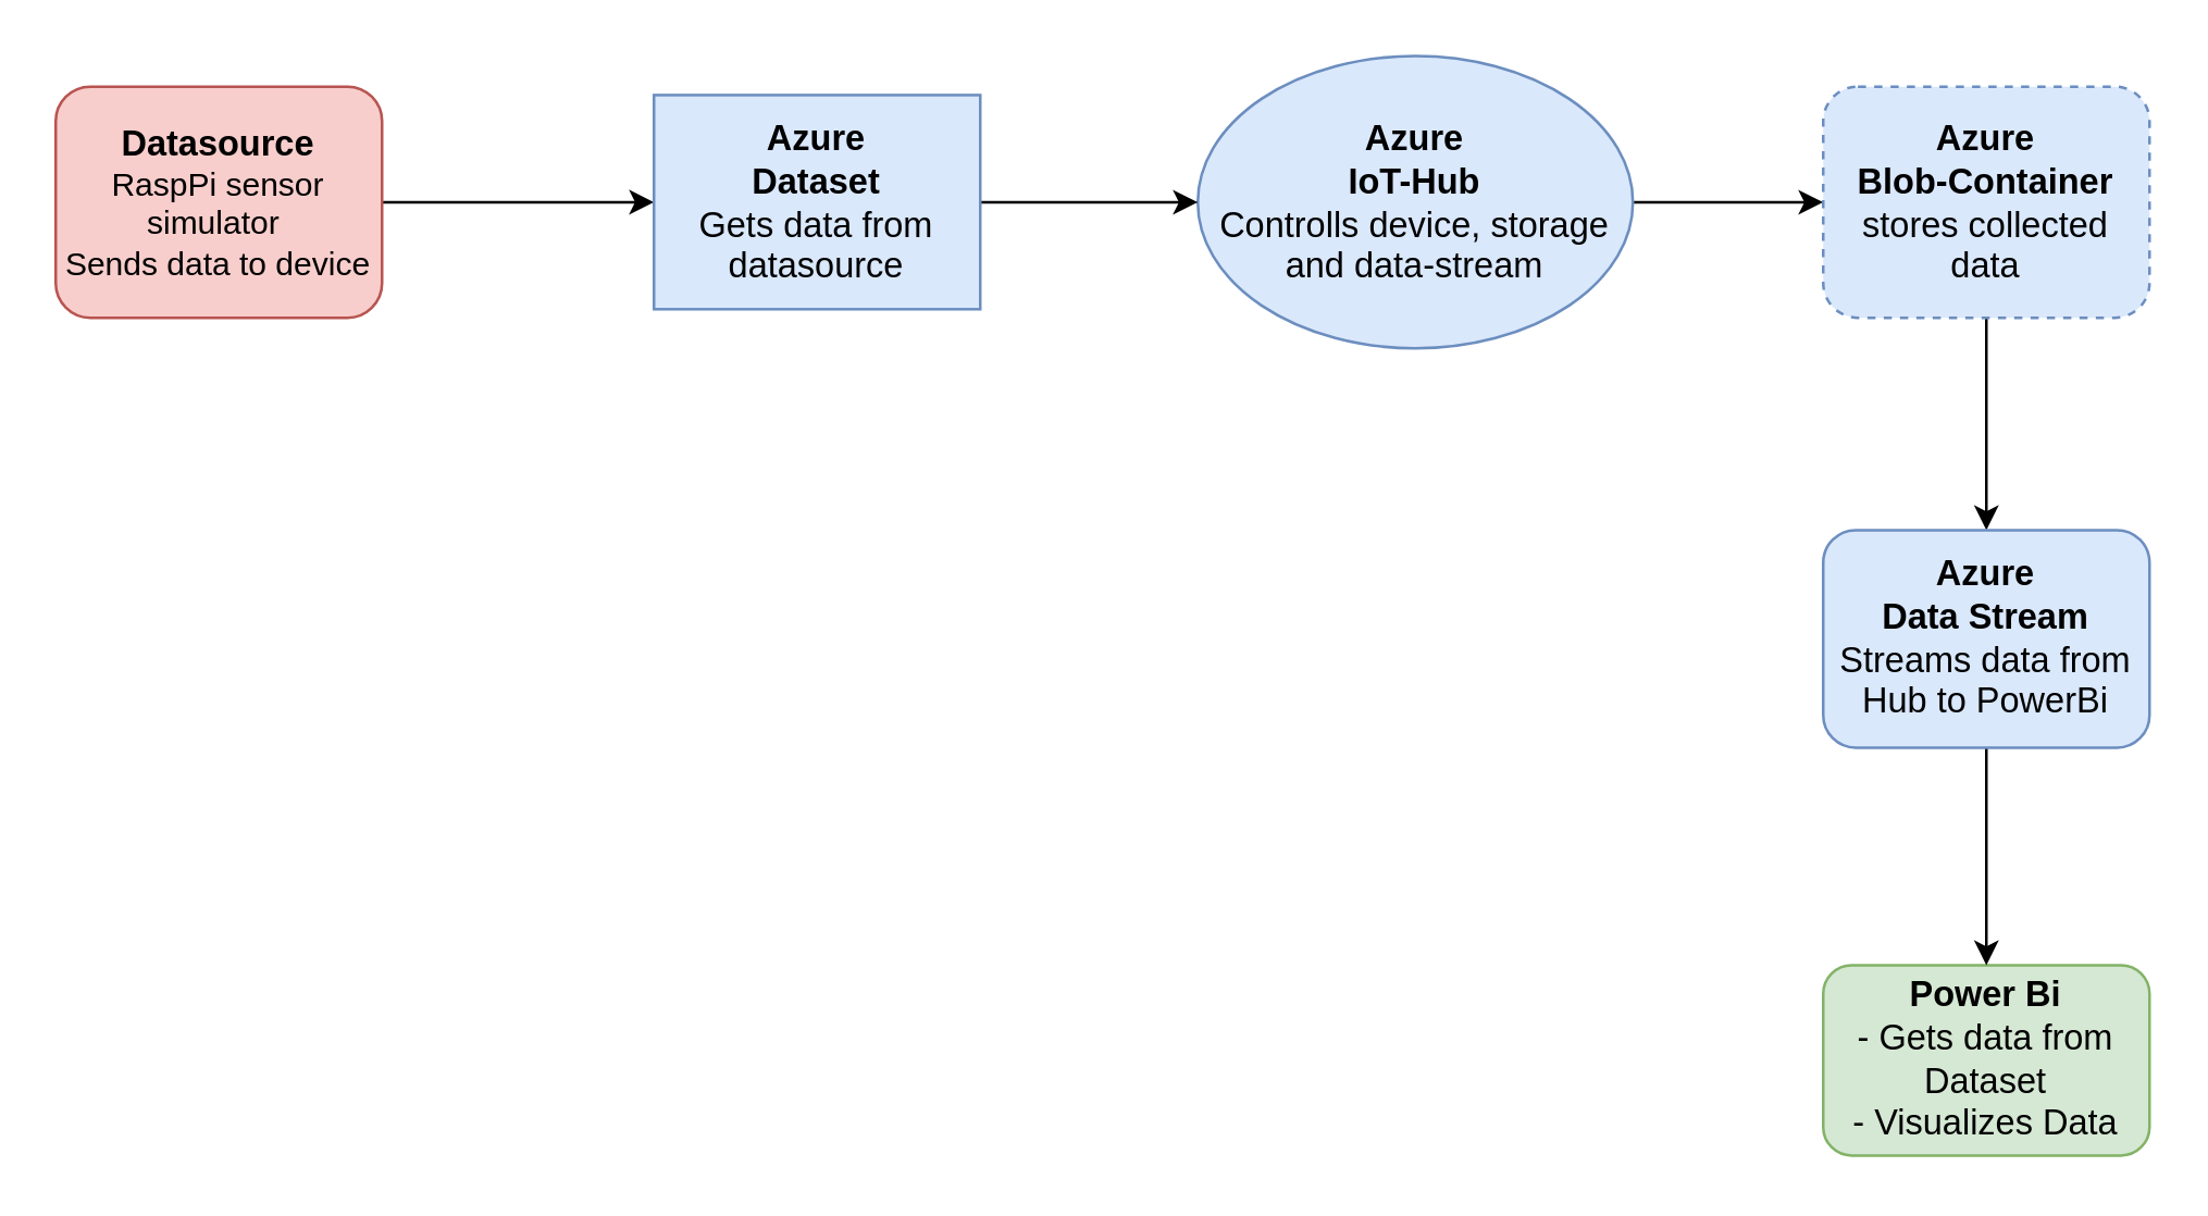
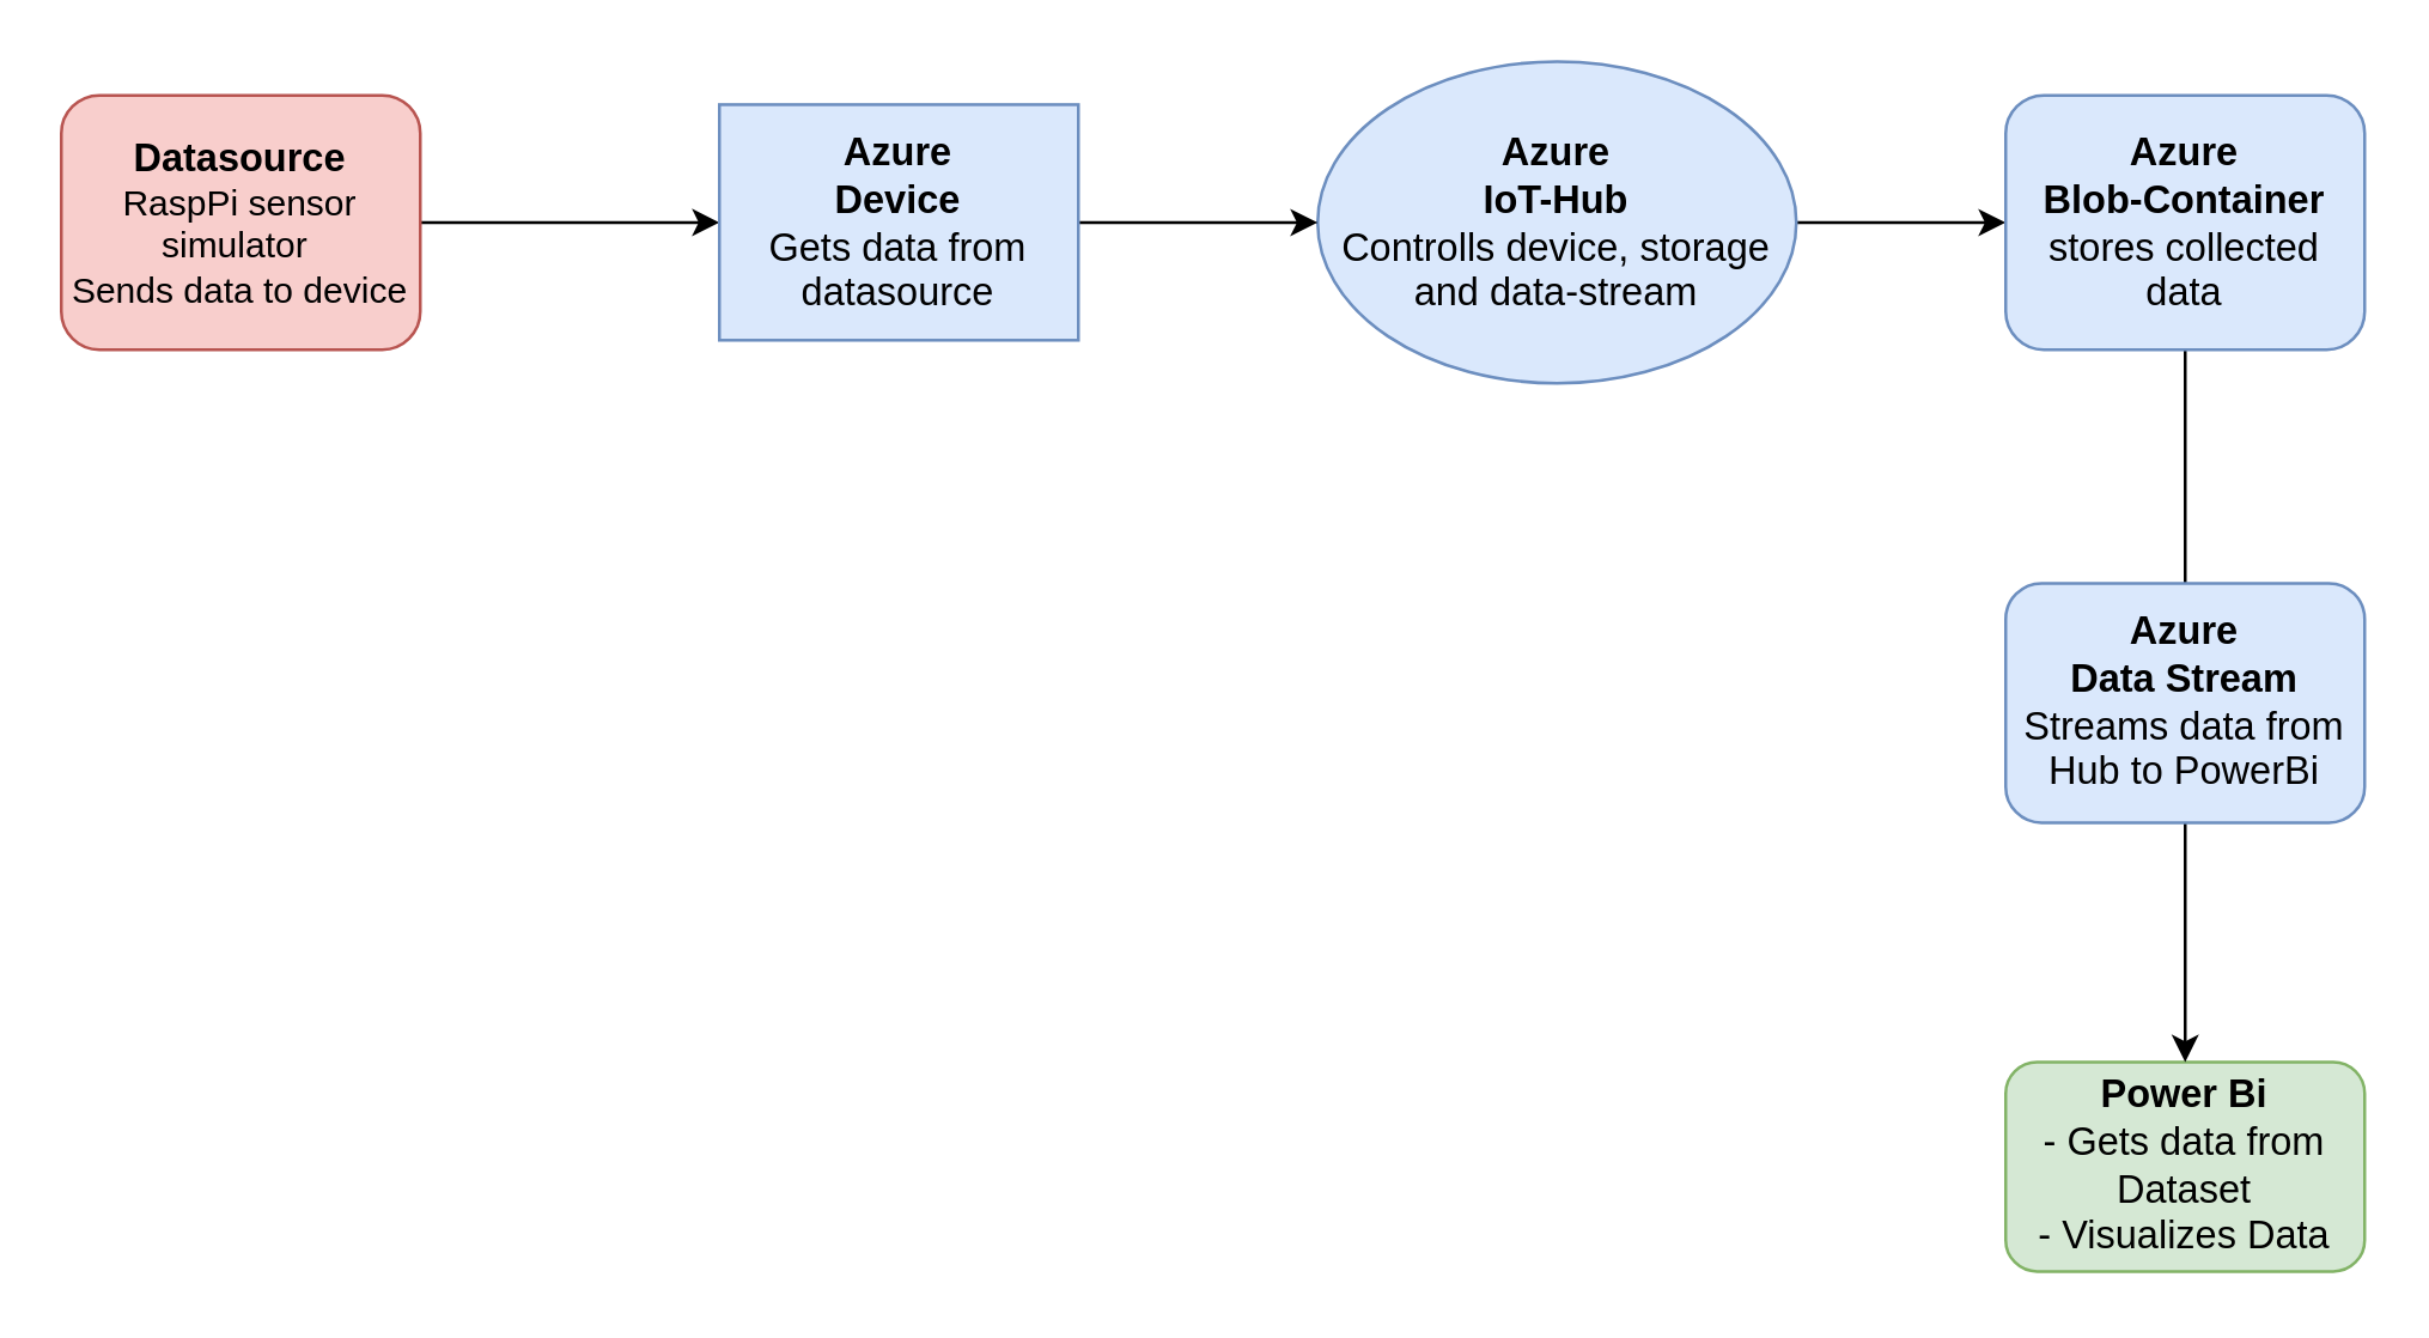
- <mxCell id="7" value="&lt;b&gt;Azure&lt;br&gt;Dataset&lt;/b&gt;&lt;br&gt;Gets data from datasource" style="rounded=0;whiteSpace=wrap;html=1;fontSize=13;fillColor=#dae8fc;strokeColor=#6c8ebf;" vertex="1" parent="1"><mxGeometry x="240" y="34.37" width="120" height="78.75" as="geometry" /></mxCell>
+ <mxCell id="7" value="&lt;b&gt;Azure&lt;br&gt;Device&lt;/b&gt;&lt;br&gt;Gets data from datasource" style="rounded=0;whiteSpace=wrap;html=1;fontSize=13;fillColor=#dae8fc;strokeColor=#6c8ebf;" vertex="1" parent="1"><mxGeometry x="240" y="34.37" width="120" height="78.75" as="geometry" /></mxCell>
- <mxCell id="9" value="&lt;b&gt;Azure&lt;br&gt;Blob-Container&lt;/b&gt;&lt;br&gt;stores collected data" style="rounded=1;whiteSpace=wrap;html=1;fontSize=13;fillColor=#dae8fc;strokeColor=#6c8ebf;dashed=1;" vertex="1" parent="1"><mxGeometry x="670" y="31.25" width="120" height="85" as="geometry" /></mxCell>
+ <mxCell id="9" value="&lt;b&gt;Azure&lt;br&gt;Blob-Container&lt;/b&gt;&lt;br&gt;stores collected data" style="rounded=1;whiteSpace=wrap;html=1;fontSize=13;fillColor=#dae8fc;strokeColor=#6c8ebf;" vertex="1" parent="1"><mxGeometry x="670" y="31.25" width="120" height="85" as="geometry" /></mxCell>
- <mxCell id="8" value="" style="edgeStyle=orthogonalEdgeStyle;rounded=0;orthogonalLoop=1;jettySize=auto;html=1;fontSize=13;" edge="1" parent="1" source="9" target="12"><mxGeometry relative="1" as="geometry" /></mxCell>
+ <mxCell id="8" value="" style="edgeStyle=orthogonalEdgeStyle;rounded=0;orthogonalLoop=1;jettySize=auto;html=1;fontSize=13;endArrow=none;" edge="1" parent="1" source="9" target="12"><mxGeometry relative="1" as="geometry" /></mxCell>
